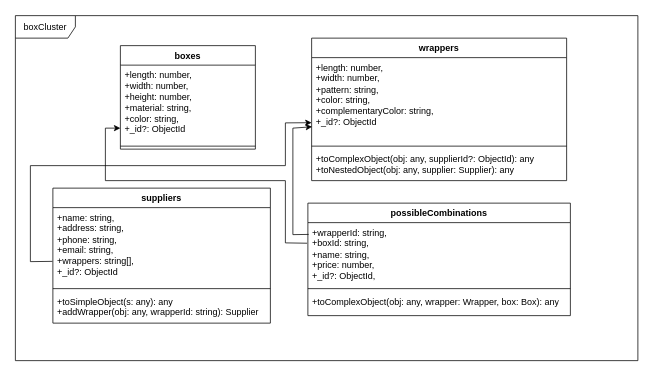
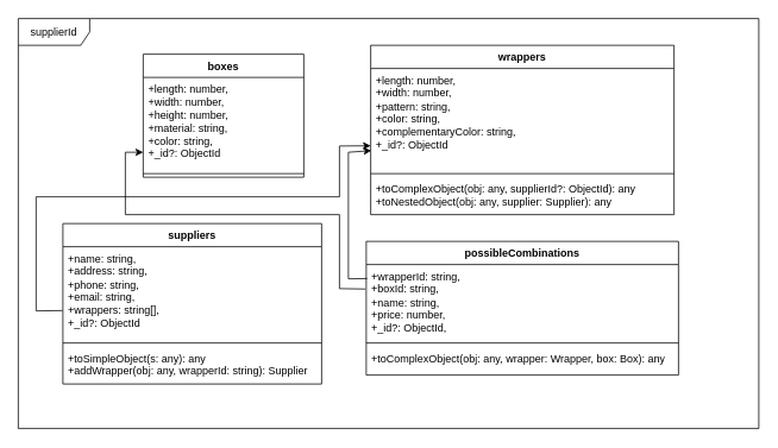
- <mxCell id="17" value="boxCluster" style="shape=umlFrame;whiteSpace=wrap;html=1;pointerEvents=0;width=80;height=30;" vertex="1" parent="1"><mxGeometry y="20" width="830" height="460" as="geometry" x="20" /></mxCell>
+ <mxCell id="17" value="supplierId" style="shape=umlFrame;whiteSpace=wrap;html=1;pointerEvents=0;width=80;height=30;" vertex="1" parent="1"><mxGeometry y="20" width="830" height="460" as="geometry" x="20" /></mxCell>
